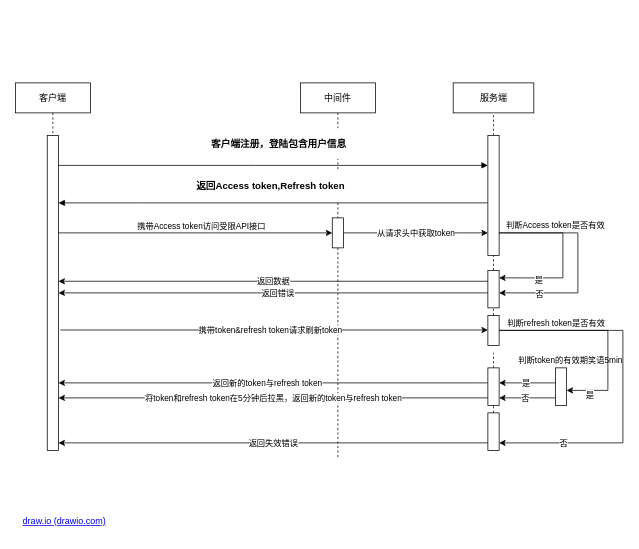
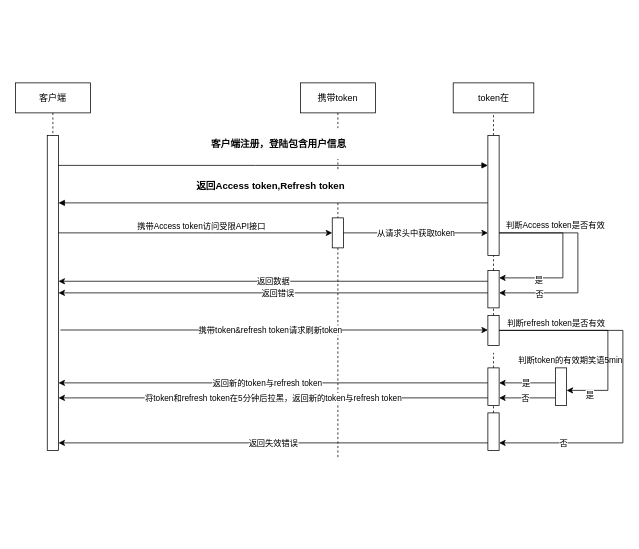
- <mxCell id="4" value="中间件" style="shape=umlLifeline;perimeter=lifelinePerimeter;whiteSpace=wrap;html=1;container=0;dropTarget=0;collapsible=0;recursiveResize=0;outlineConnect=0;portConstraint=eastwest;newEdgeStyle={&quot;edgeStyle&quot;:&quot;elbowEdgeStyle&quot;,&quot;elbow&quot;:&quot;vertical&quot;,&quot;curved&quot;:0,&quot;rounded&quot;:0};" parent="1" vertex="1"><mxGeometry x="400" y="110" width="100" height="500" as="geometry" /></mxCell>
+ <mxCell id="4" value="携带token" style="shape=umlLifeline;perimeter=lifelinePerimeter;whiteSpace=wrap;html=1;container=0;dropTarget=0;collapsible=0;recursiveResize=0;outlineConnect=0;portConstraint=eastwest;newEdgeStyle={&quot;edgeStyle&quot;:&quot;elbowEdgeStyle&quot;,&quot;elbow&quot;:&quot;vertical&quot;,&quot;curved&quot;:0,&quot;rounded&quot;:0};" parent="1" vertex="1"><mxGeometry x="400" y="110" width="100" height="500" as="geometry" /></mxCell>
- <mxCell id="11" value="服务端" style="rounded=0;whiteSpace=wrap;html=1;" parent="1" vertex="1"><mxGeometry x="603.75" y="110" width="107.5" height="40" as="geometry" /></mxCell>
+ <mxCell id="11" value="token在" style="rounded=0;whiteSpace=wrap;html=1;" parent="1" vertex="1"><mxGeometry x="603.75" y="110" width="107.5" height="40" as="geometry" /></mxCell>
- <mxCell id="43" value="&lt;meta charset=&quot;utf-8&quot;&gt;&lt;a href=&quot;https://www.drawio.com/&quot;&gt;draw.io (drawio.com)&lt;/a&gt;" style="text;html=1;align=center;verticalAlign=middle;resizable=0;points=[];autosize=1;strokeColor=none;fillColor=none;" vertex="1" parent="1"><mxGeometry x="20" y="680" width="130" height="30" as="geometry" /></mxCell>
